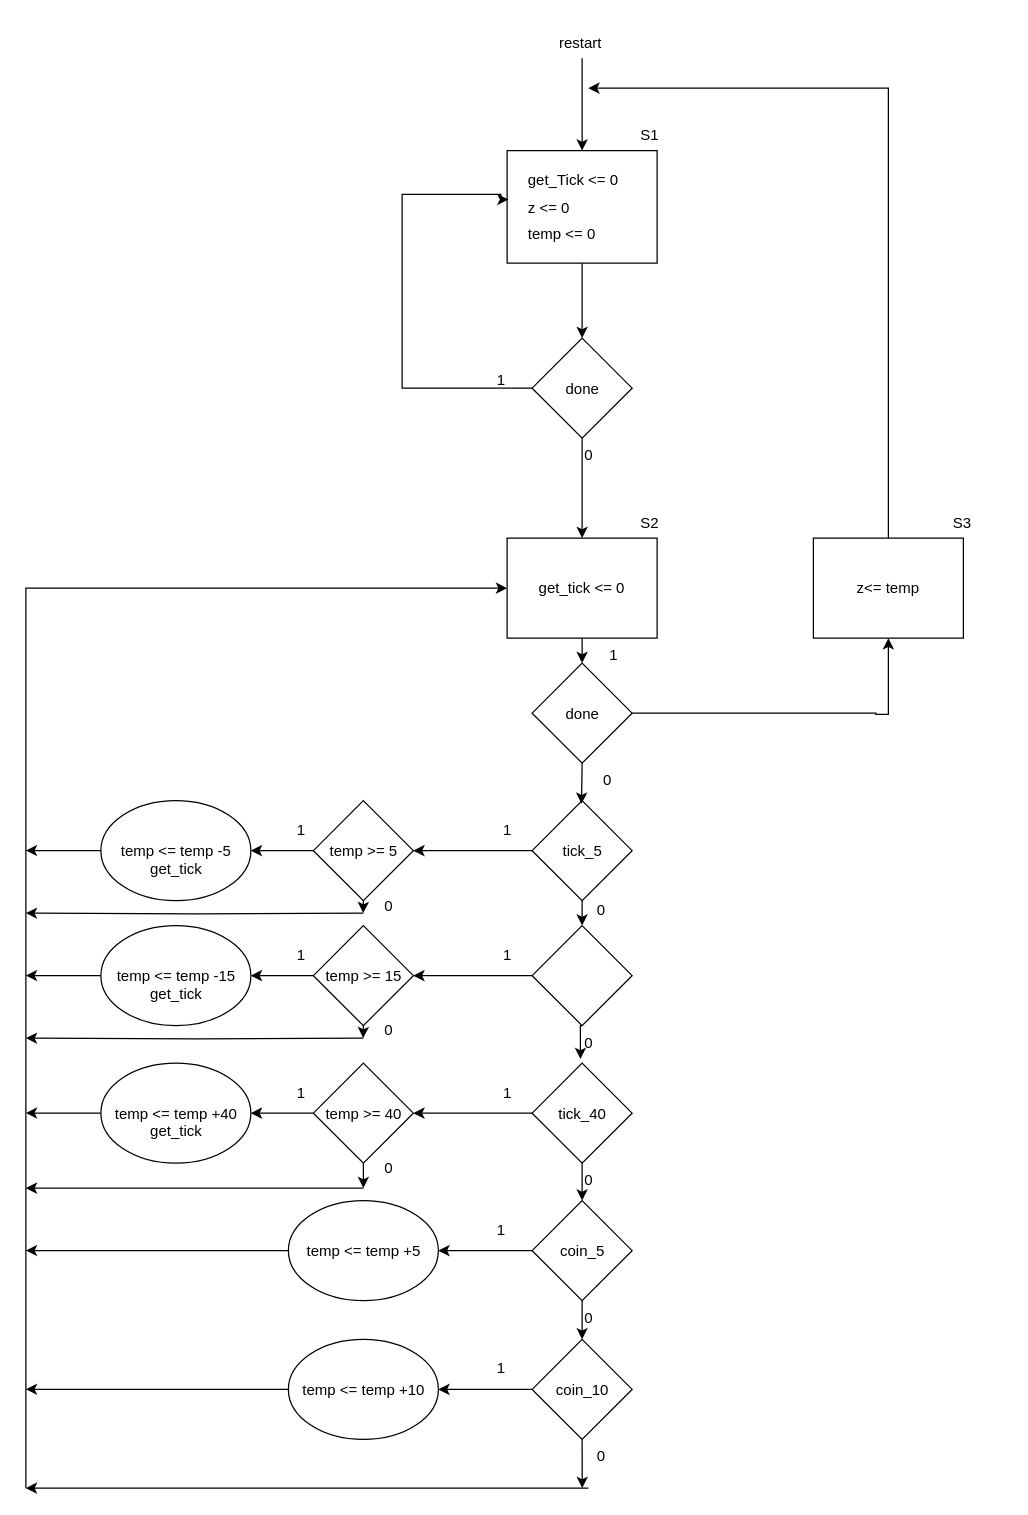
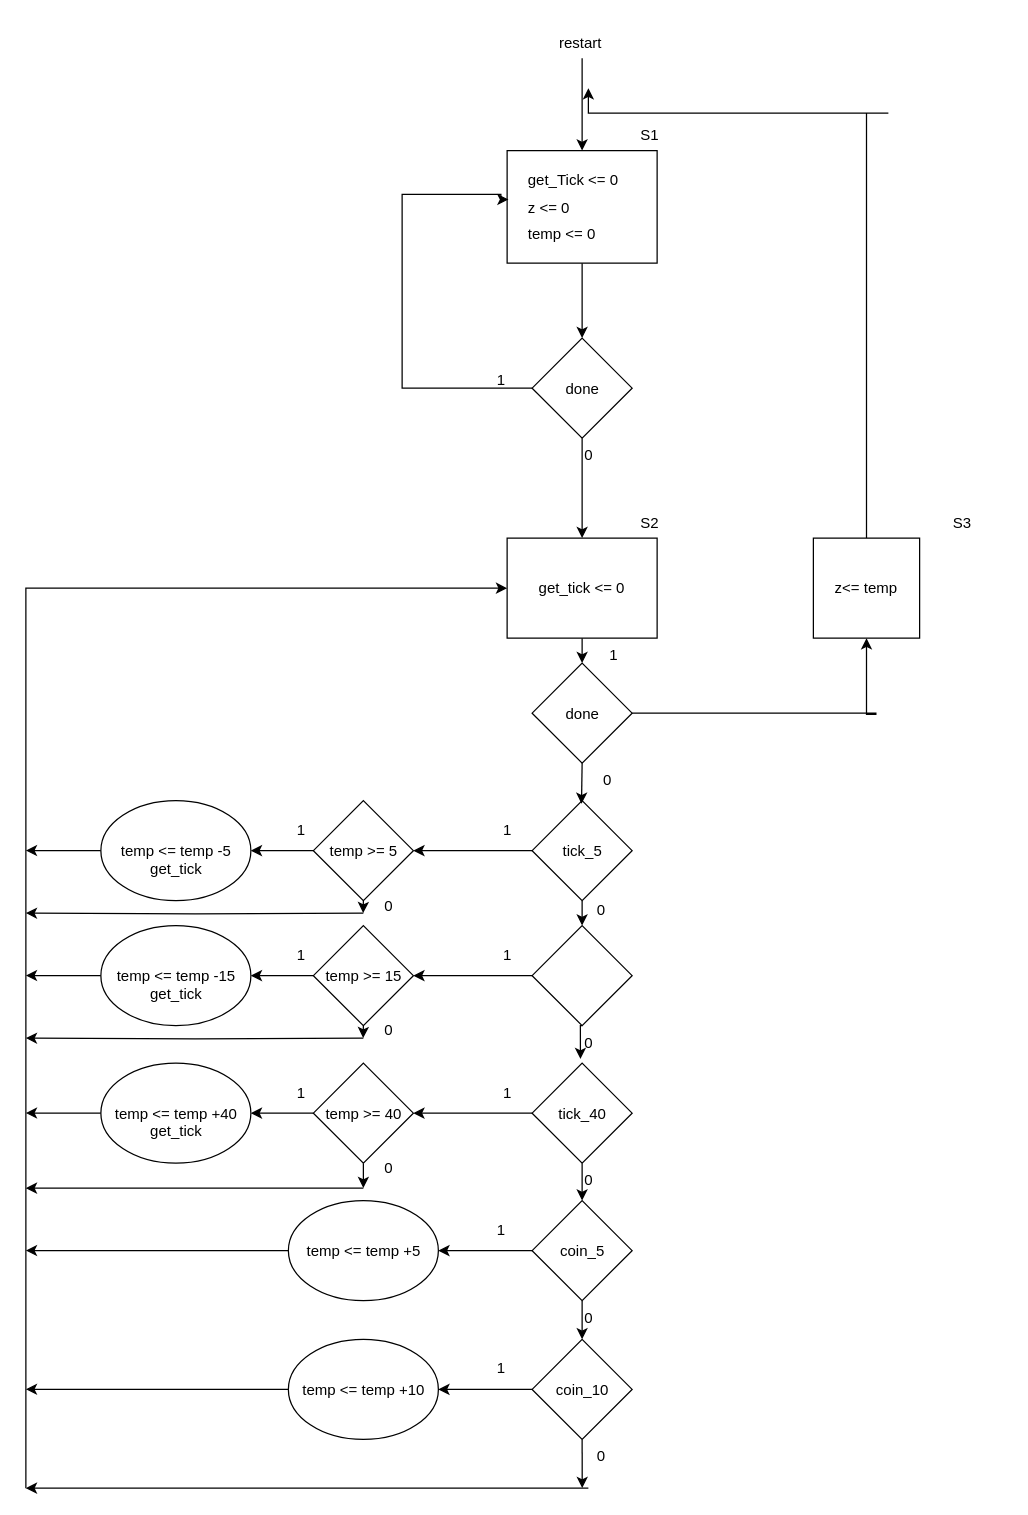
- <mxCell id="92" value="z&amp;lt;= temp" style="rounded=0;whiteSpace=wrap;html=1;" vertex="1" parent="1"><mxGeometry x="650" y="430" width="120" height="80" as="geometry" /></mxCell>
+ <mxCell id="92" value="z&amp;lt;= temp" style="rounded=0;whiteSpace=wrap;html=1;" vertex="1" parent="1"><mxGeometry x="650" y="430" width="85" height="80" as="geometry" /></mxCell>
